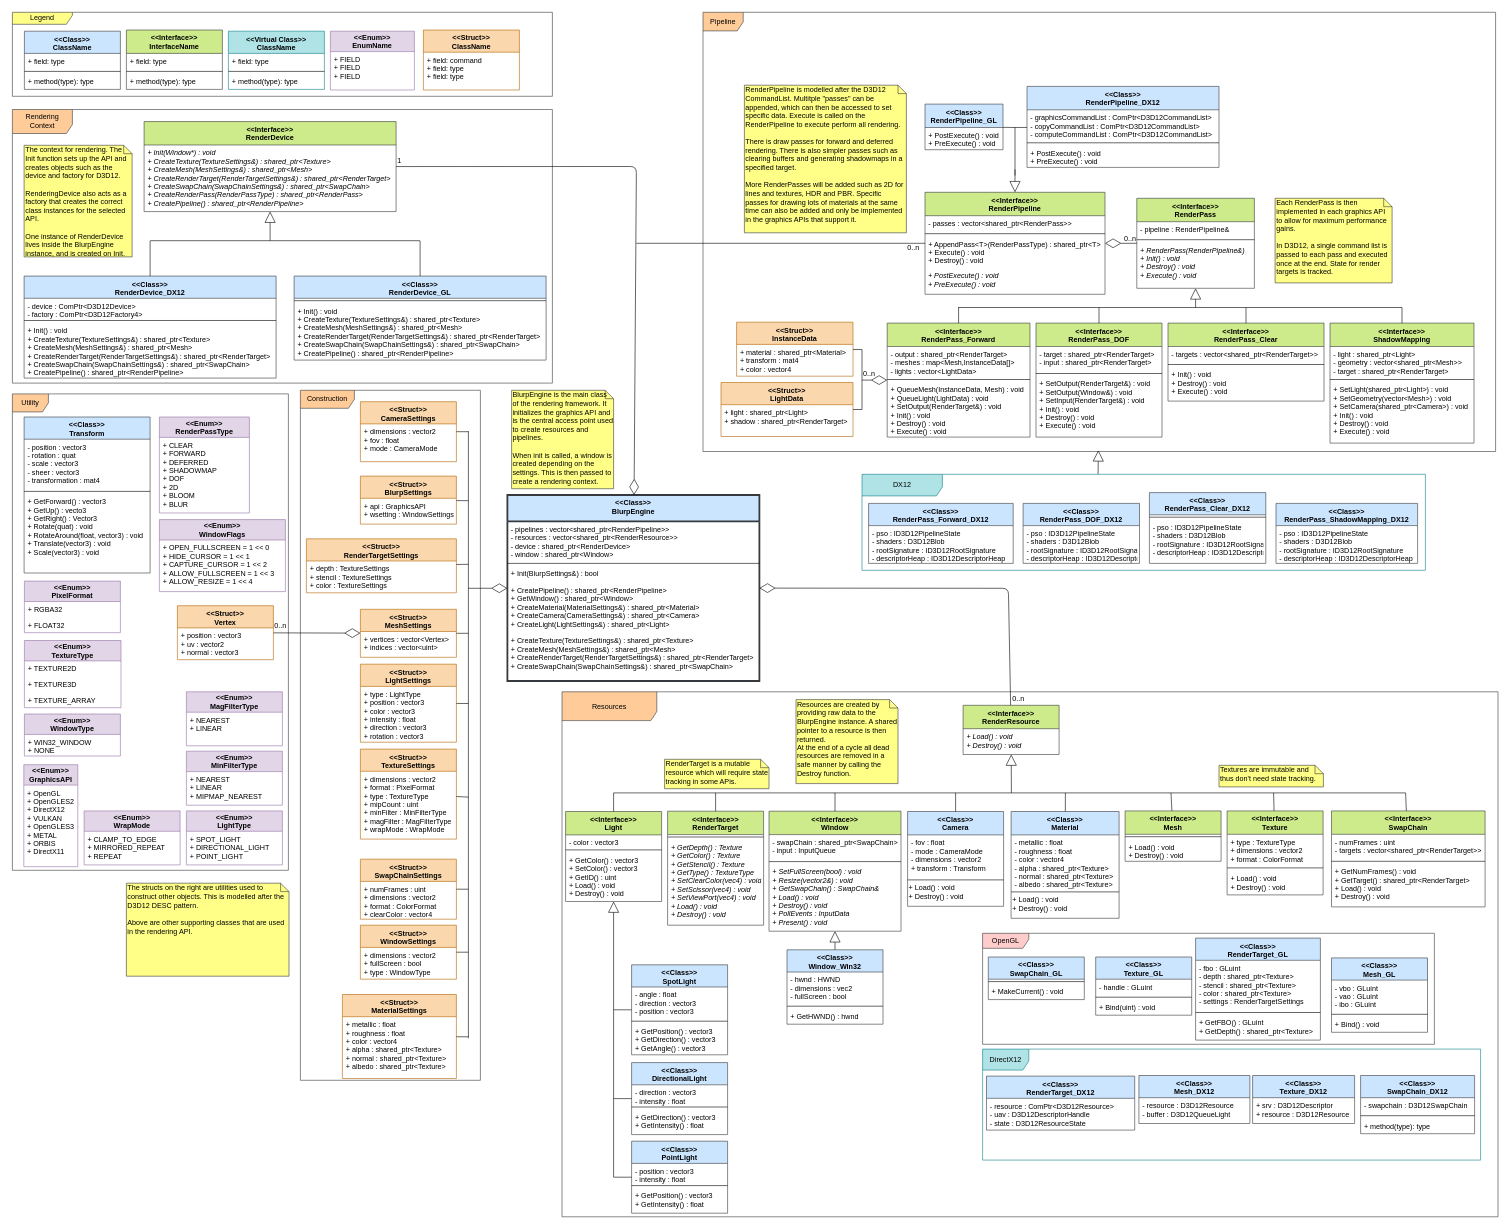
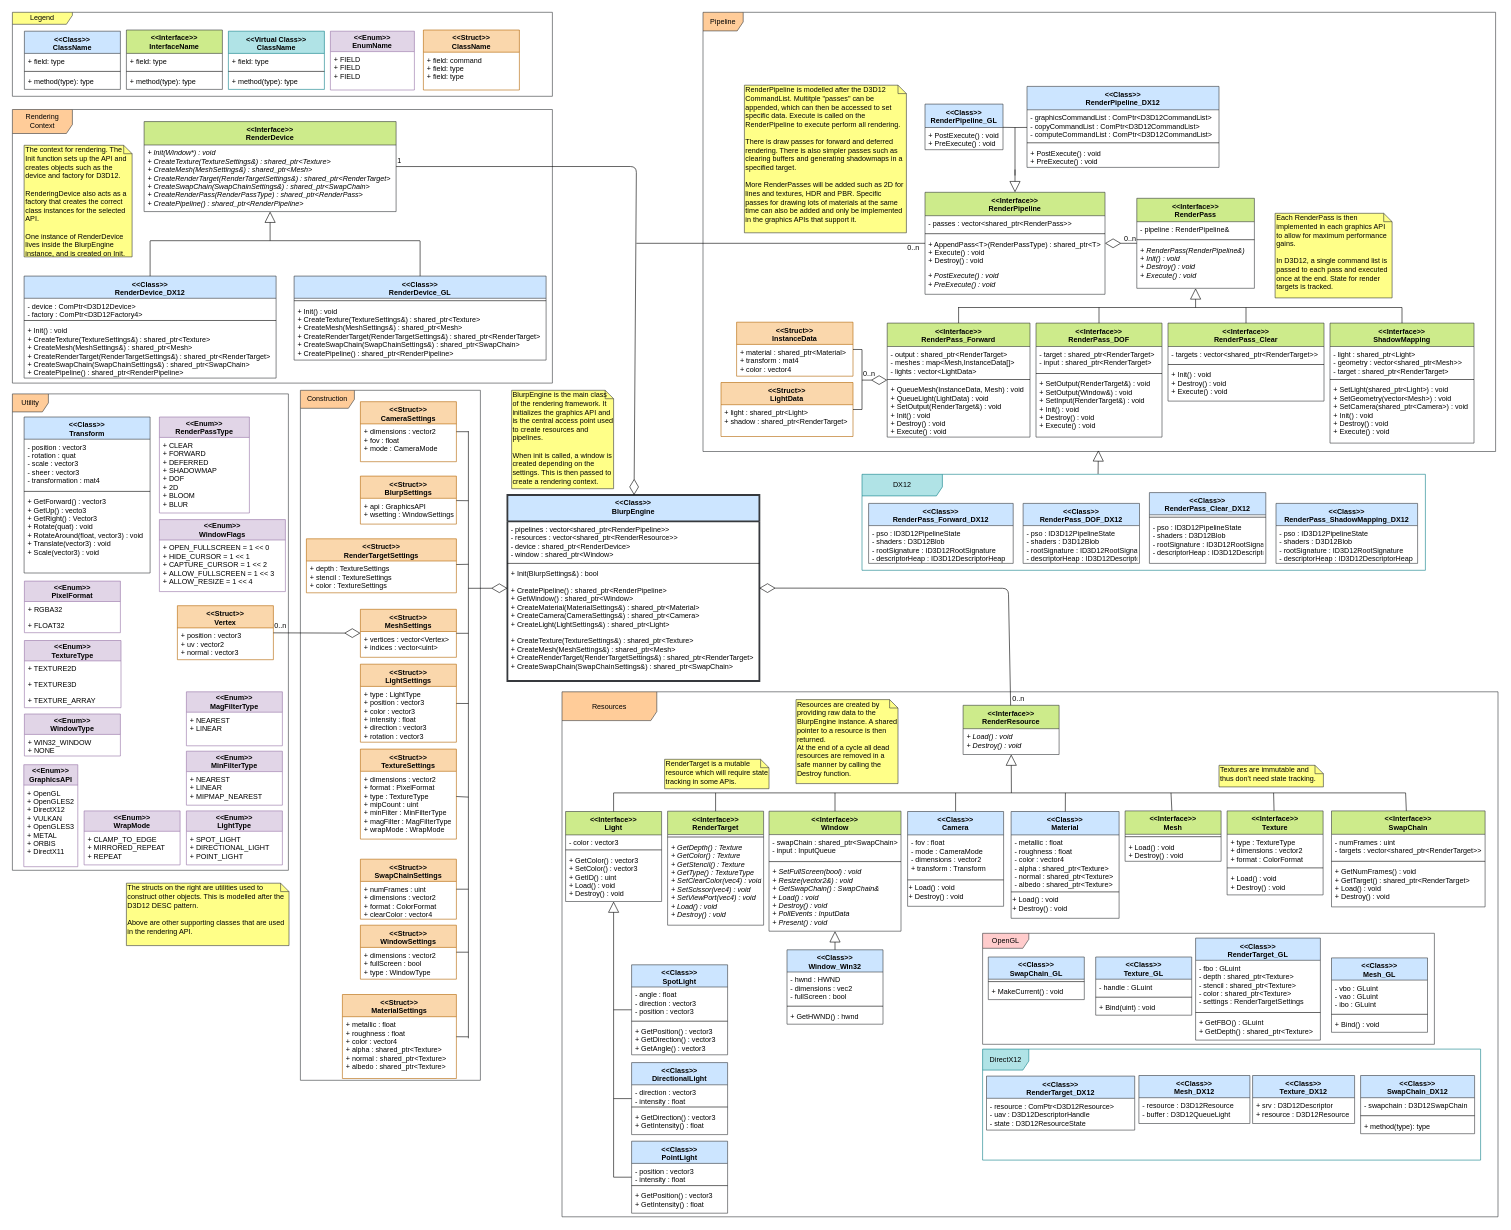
- <mxCell id="235" value="Each RenderPass is then implemented in each graphics API to allow for maximum performance gains.&lt;br&gt;&lt;br&gt;In D3D12, a single command list is passed to each pass and executed once at the end. State for render targets is tracked." style="shape=note;whiteSpace=wrap;html=1;size=14;verticalAlign=top;align=left;spacingTop=-6;fillColor=#ffff88;strokeColor=#36393d;" parent="1" vertex="1"><mxGeometry x="2124.5" y="330" width="195" height="141" as="geometry" /></mxCell>
+ <mxCell id="235" value="Each RenderPass is then implemented in each graphics API to allow for maximum performance gains.&lt;br&gt;&lt;br&gt;In D3D12, a single command list is passed to each pass and executed once at the end. State for render targets is tracked." style="shape=note;whiteSpace=wrap;html=1;size=14;verticalAlign=top;align=left;spacingTop=-6;fillColor=#ffff88;strokeColor=#36393d;" parent="1" vertex="1"><mxGeometry x="2124.5" y="355" width="195" height="141" as="geometry" /></mxCell>
- <mxCell id="248" value="The structs on the right are utilities used to construct other objects. This is modelled after the D3D12 DESC pattern.&amp;nbsp;&lt;br&gt;&lt;br&gt;Above are other supporting classes that are used in the rendering API." style="shape=note;whiteSpace=wrap;html=1;size=14;verticalAlign=top;align=left;spacingTop=-6;fillColor=#ffff88;strokeColor=#36393d;" parent="1" vertex="1"><mxGeometry x="210" y="1471.5" width="271" height="155" as="geometry" /></mxCell>
+ <mxCell id="248" value="The structs on the right are utilities used to construct other objects. This is modelled after the D3D12 DESC pattern.&amp;nbsp;&lt;br&gt;&lt;br&gt;Above are other supporting classes that are used in the rendering API." style="shape=note;whiteSpace=wrap;html=1;size=14;verticalAlign=top;align=left;spacingTop=-6;fillColor=#ffff88;strokeColor=#36393d;" parent="1" vertex="1"><mxGeometry x="210" y="1471.5" width="271" height="104" as="geometry" /></mxCell>
